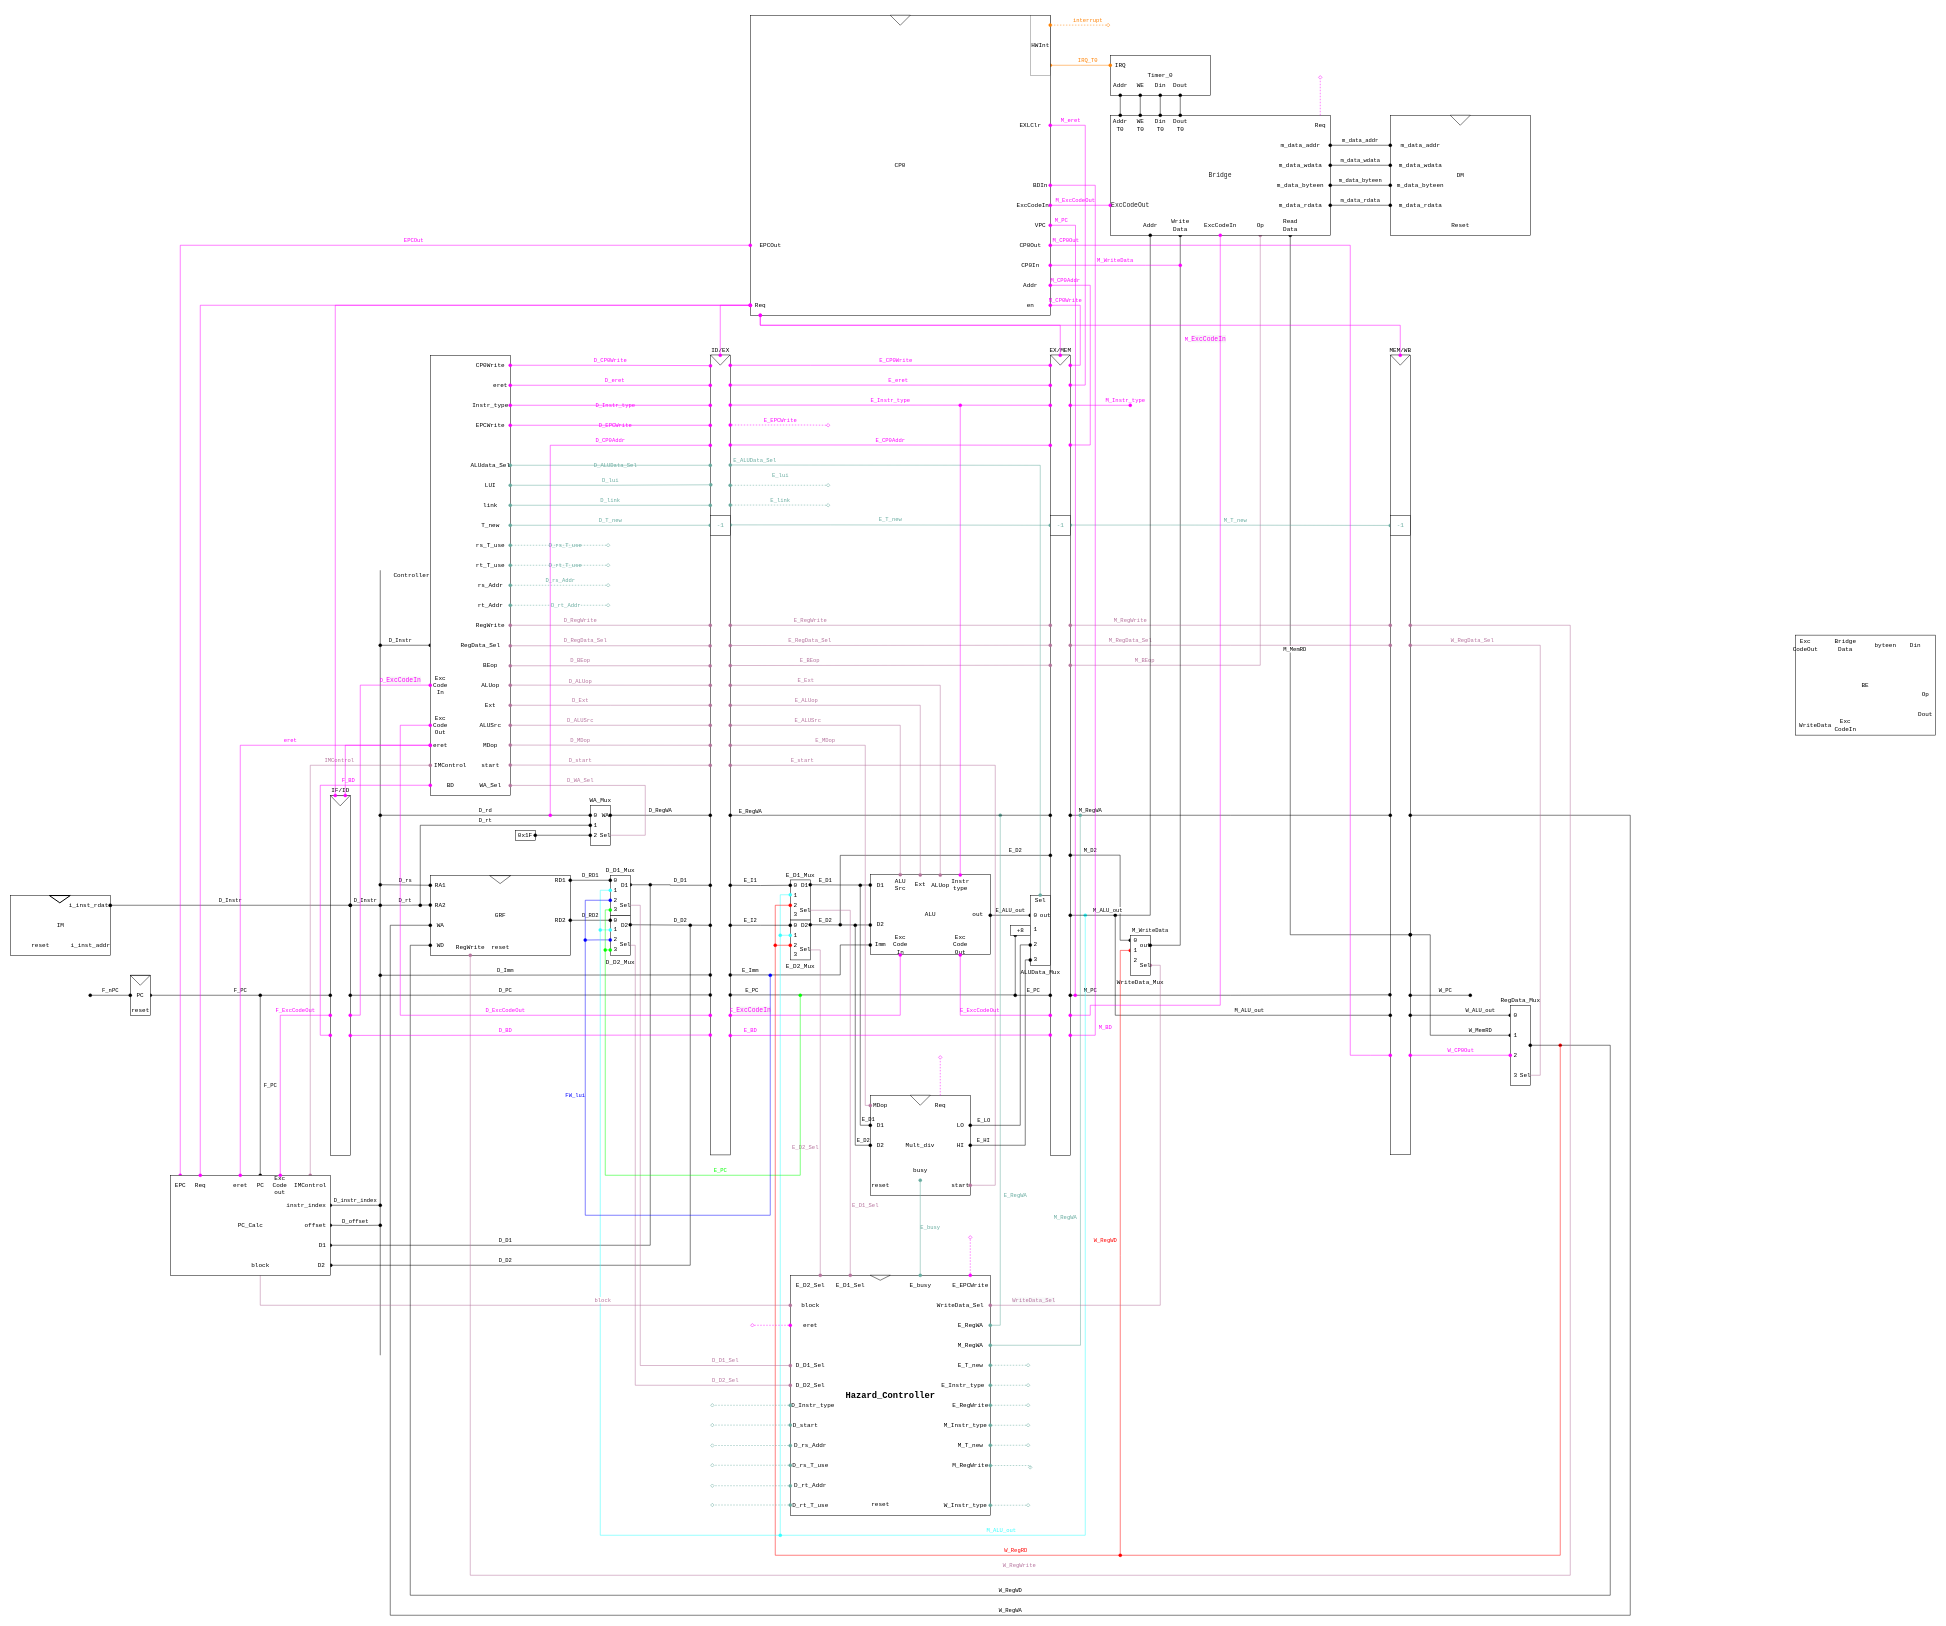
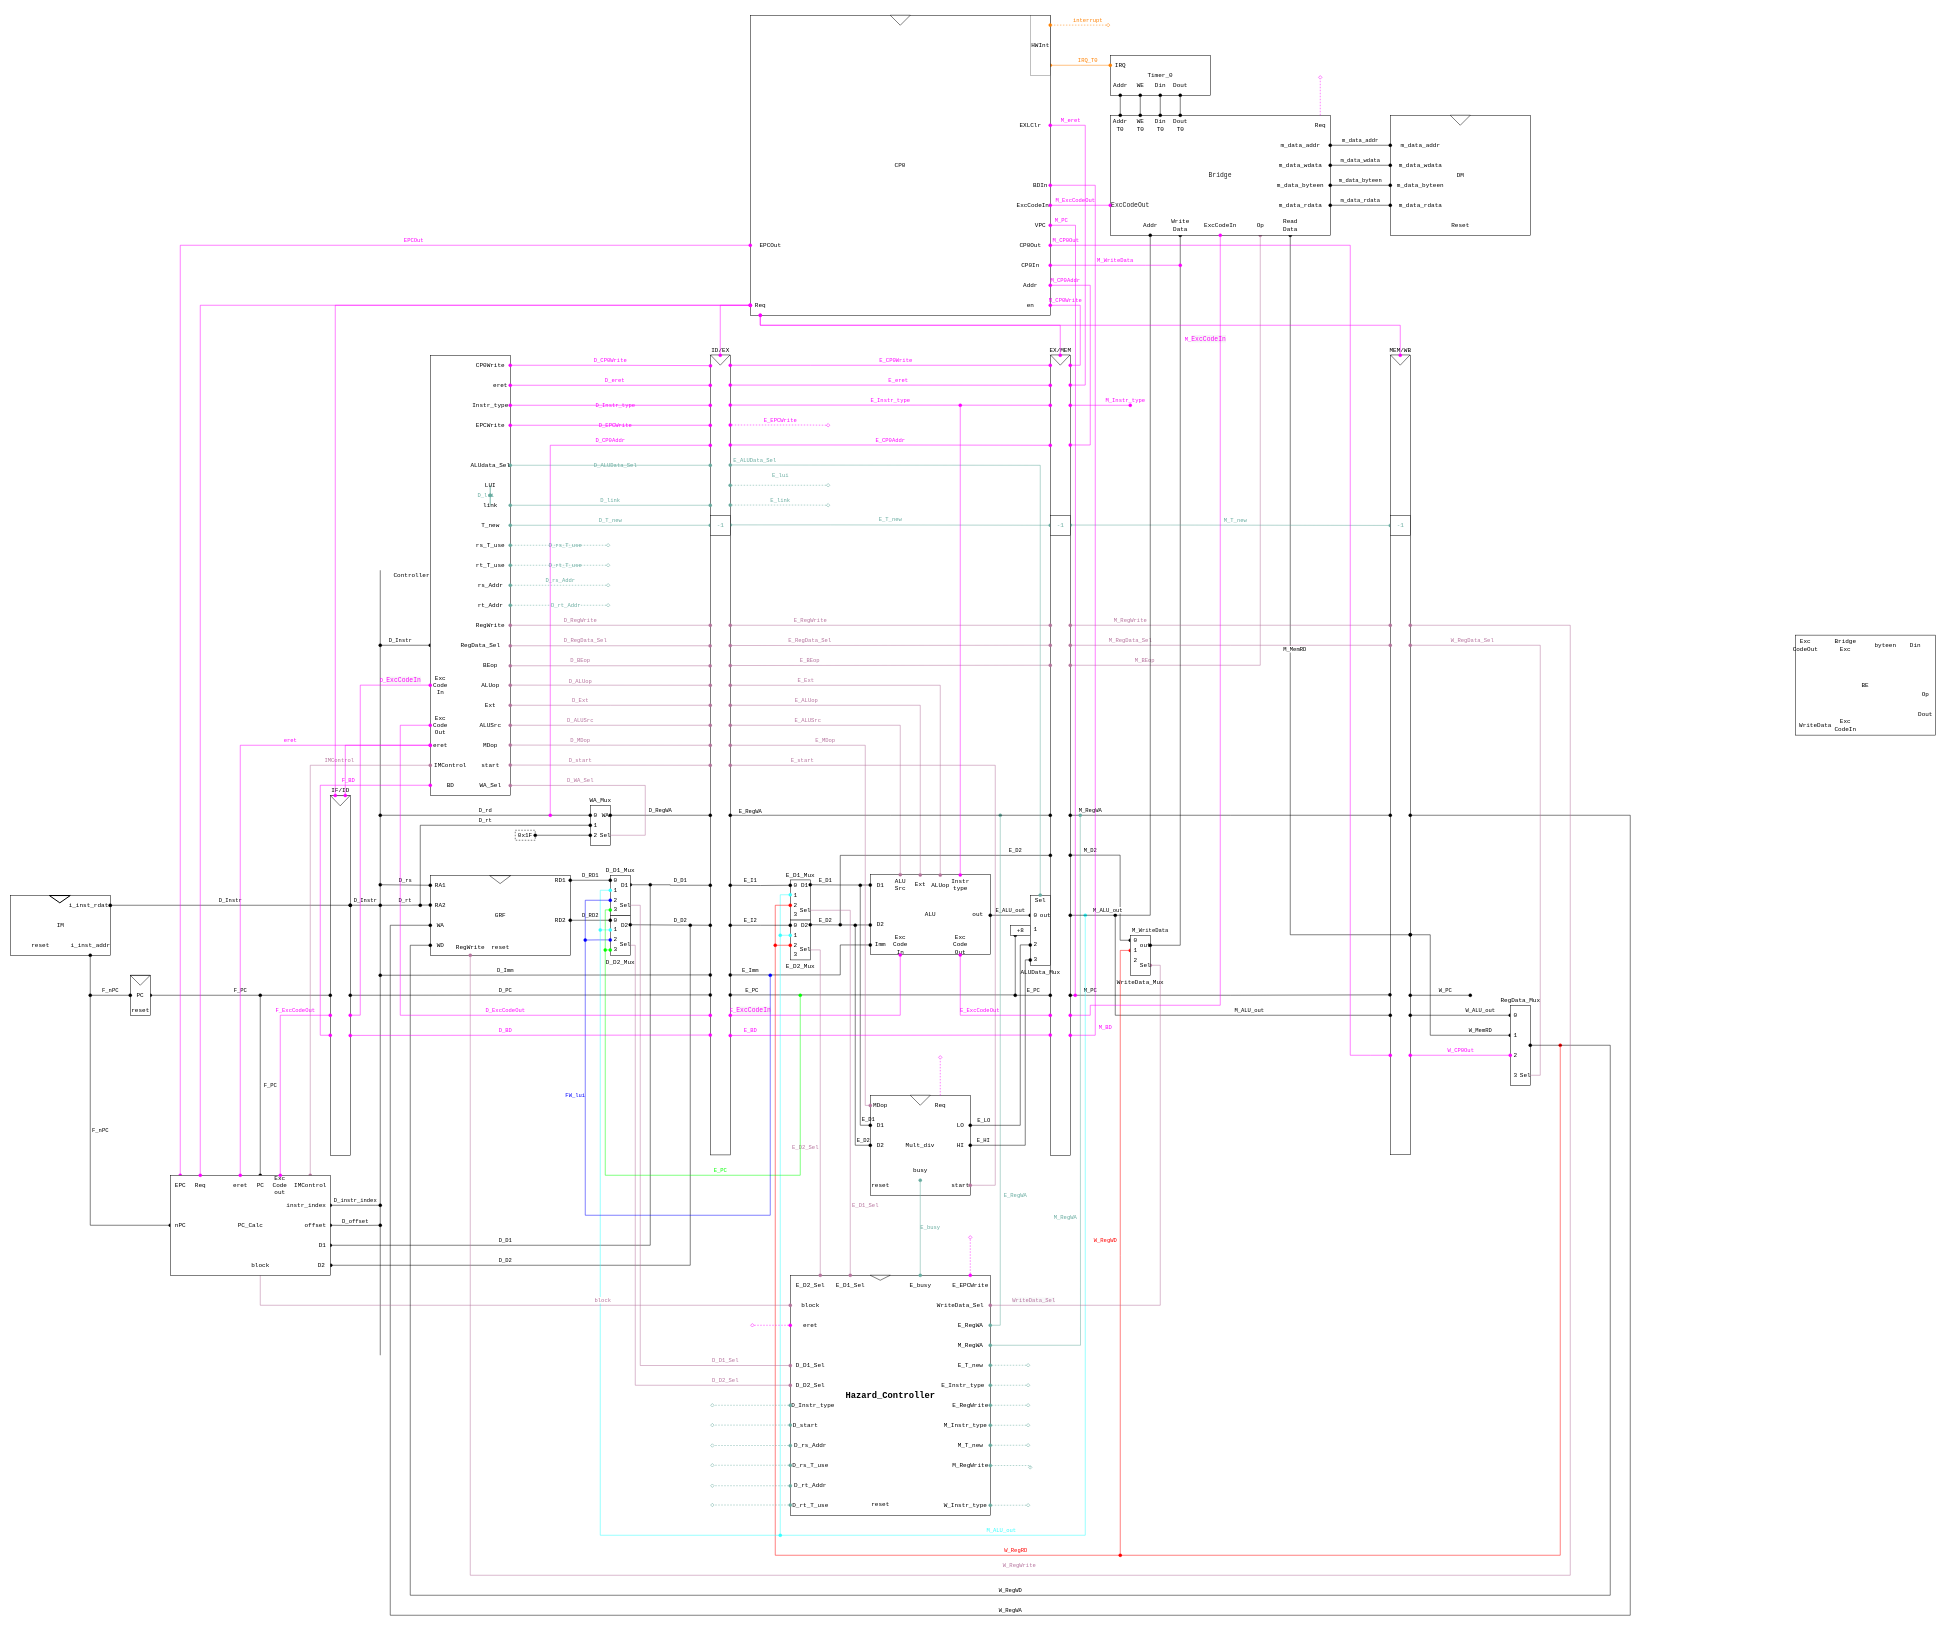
- <mxCell id="223" value="D_lui" style="edgeStyle=orthogonalEdgeStyle;rounded=0;orthogonalLoop=1;jettySize=auto;html=1;entryX=0.025;entryY=0.162;entryDx=0;entryDy=0;entryPerimeter=0;labelBackgroundColor=none;strokeColor=#67AB9F;fontFamily=Courier New;fontColor=#67AB9F;startArrow=oval;startFill=1;endArrow=oval;endFill=1;" parent="1" source="224" target="3" edge="1"><mxGeometry x="-0.0" y="9" relative="1" as="geometry"><mxPoint as="offset" /></mxGeometry></mxCell>
+ <mxCell id="223" value="D_lui" style="edgeStyle=orthogonalEdgeStyle;rounded=0;orthogonalLoop=1;jettySize=auto;html=1;labelBackgroundColor=none;strokeColor=#67AB9F;fontFamily=Courier New;fontColor=#67AB9F;startArrow=oval;startFill=1;endArrow=oval;endFill=1;" parent="1" source="224" target="222" edge="1"><mxGeometry x="-0.0" y="9" relative="1" as="geometry"><mxPoint as="offset" /></mxGeometry></mxCell>
- <mxCell id="380" value="Bridge&lt;br&gt;Data" style="html=1;opacity=0;fontFamily=Courier New;" parent="1" vertex="1"><mxGeometry x="3670" y="1269.75" width="40" height="40" as="geometry" /></mxCell>
+ <mxCell id="380" value="Bridge&lt;br&gt;Exc" style="html=1;opacity=0;fontFamily=Courier New;" parent="1" vertex="1"><mxGeometry x="3670" y="1269.75" width="40" height="40" as="geometry" /></mxCell>
- <mxCell id="61" value="0x1F" style="whiteSpace=wrap;html=1;fontFamily=Courier New;" parent="1" vertex="1" name="长方形"><mxGeometry x="1030" y="1660" width="40" height="20" as="geometry" /></mxCell>
+ <mxCell id="61" value="0x1F" style="whiteSpace=wrap;html=1;fontFamily=Courier New;dashed=1;" parent="1" vertex="1" name="长方形"><mxGeometry x="1030" y="1660" width="40" height="20" as="geometry" /></mxCell>
+ <mxCell id="59" value="F_nPC" style="edgeStyle=orthogonalEdgeStyle;rounded=0;orthogonalLoop=1;jettySize=auto;html=1;exitX=0;exitY=0.5;exitDx=0;exitDy=0;startArrow=oval;startFill=1;endArrow=oval;endFill=1;entryX=0.5;entryY=1;entryDx=0;entryDy=0;fontFamily=Courier New;" parent="1" source="341" target="9" edge="1"><mxGeometry y="-20" relative="1" as="geometry"><mxPoint x="350" y="1980" as="targetPoint" /><Array as="points"><mxPoint x="180" y="2450" /></Array><mxPoint as="offset" /></mxGeometry></mxCell>
+ <mxCell id="341" value="nPC" style="html=1;opacity=0;container=0;fontFamily=Courier New;" parent="1" vertex="1"><mxGeometry x="340" y="2430" width="39" height="40" as="geometry" /></mxCell>
